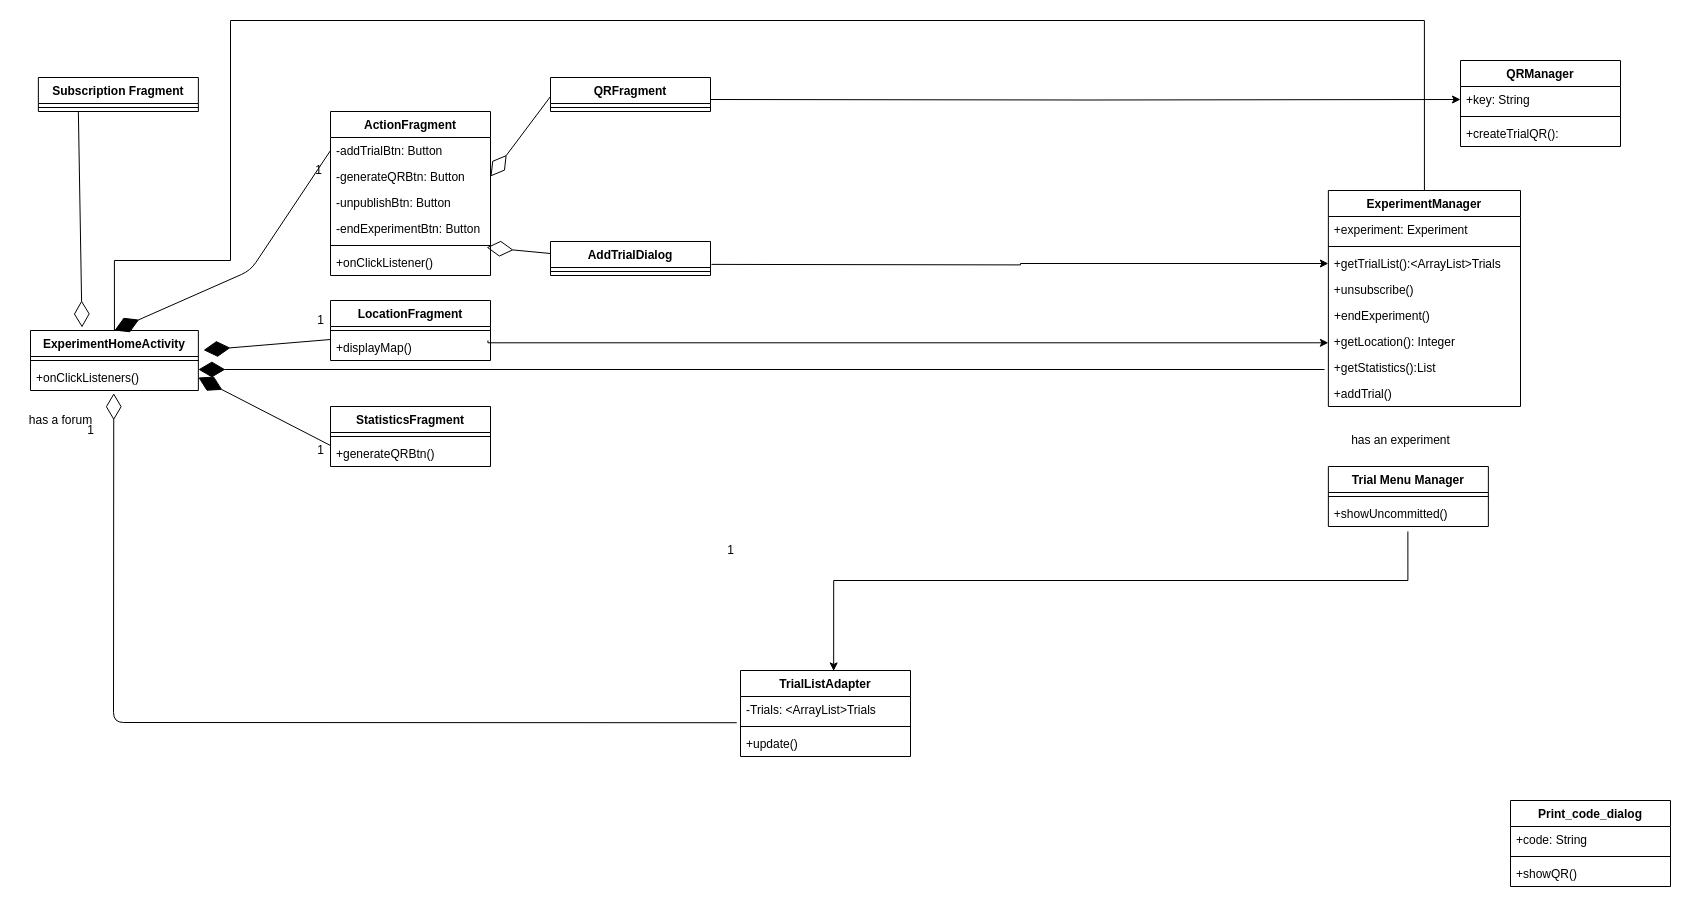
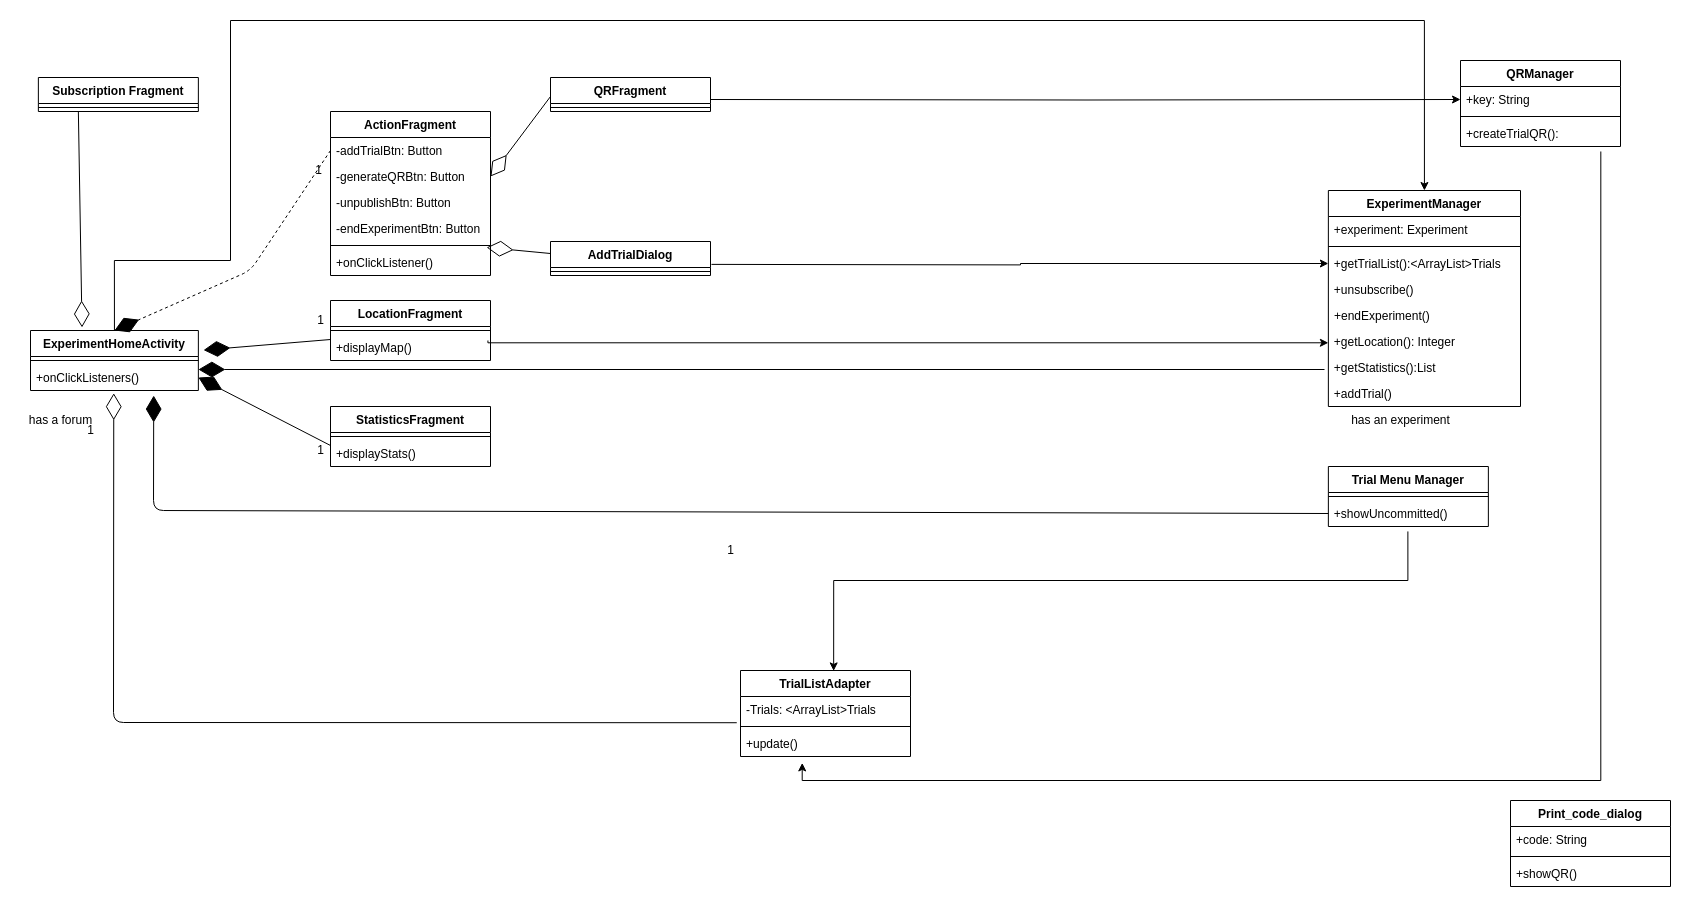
- <mxCell id="5" style="edgeStyle=orthogonalEdgeStyle;rounded=0;orthogonalLoop=1;jettySize=auto;html=1;entryX=0.5;entryY=0;entryDx=0;entryDy=0;exitX=0.5;exitY=0;exitDx=0;exitDy=0;endArrow=none;" parent="1" source="6" target="20" edge="1"><mxGeometry relative="1" as="geometry"><mxPoint x="130" y="310" as="sourcePoint" /><Array as="points"><mxPoint x="114" y="260" /><mxPoint x="230" y="260" /><mxPoint x="230" y="20" /><mxPoint x="1424" y="20" /></Array></mxGeometry></mxCell>
+ <mxCell id="5" style="edgeStyle=orthogonalEdgeStyle;rounded=0;orthogonalLoop=1;jettySize=auto;html=1;entryX=0.5;entryY=0;entryDx=0;entryDy=0;exitX=0.5;exitY=0;exitDx=0;exitDy=0;" parent="1" source="6" target="20" edge="1"><mxGeometry relative="1" as="geometry"><mxPoint x="130" y="310" as="sourcePoint" /><Array as="points"><mxPoint x="114" y="260" /><mxPoint x="230" y="260" /><mxPoint x="230" y="20" /><mxPoint x="1424" y="20" /></Array></mxGeometry></mxCell>
- <mxCell id="49" value="" style="endArrow=diamondThin;endFill=1;endSize=24;html=1;entryX=0.5;entryY=0;entryDx=0;entryDy=0;exitX=0;exitY=0.5;exitDx=0;exitDy=0;" parent="1" source="43" target="6" edge="1"><mxGeometry width="160" relative="1" as="geometry"><mxPoint x="780" y="820" as="sourcePoint" /><mxPoint x="940" y="820" as="targetPoint" /><Array as="points"><mxPoint x="250" y="270" /></Array></mxGeometry></mxCell>
+ <mxCell id="49" value="" style="endArrow=diamondThin;endFill=1;endSize=24;html=1;entryX=0.5;entryY=0;entryDx=0;entryDy=0;exitX=0;exitY=0.5;exitDx=0;exitDy=0;dashed=1;" parent="1" source="43" target="6" edge="1"><mxGeometry width="160" relative="1" as="geometry"><mxPoint x="780" y="820" as="sourcePoint" /><mxPoint x="940" y="820" as="targetPoint" /><Array as="points"><mxPoint x="250" y="270" /></Array></mxGeometry></mxCell>
- <mxCell id="67" value="has an experiment" style="text;html=1;align=center;verticalAlign=middle;resizable=0;points=[];autosize=1;" vertex="1" parent="1"><mxGeometry x="1345" y="430" width="110" height="20" as="geometry" /></mxCell>
+ <mxCell id="67" value="has an experiment" style="text;html=1;align=center;verticalAlign=middle;resizable=0;points=[];autosize=1;" vertex="1" parent="1"><mxGeometry x="1345" y="410" width="110" height="20" as="geometry" /></mxCell>
- <mxCell id="13" value="+generateQRBtn()" style="text;strokeColor=none;fillColor=none;align=left;verticalAlign=top;spacingLeft=4;spacingRight=4;overflow=hidden;rotatable=0;points=[[0,0.5],[1,0.5]];portConstraint=eastwest;" parent="11" vertex="1"><mxGeometry y="34" width="160" height="26" as="geometry" /></mxCell>
+ <mxCell id="13" value="+displayStats()" style="text;strokeColor=none;fillColor=none;align=left;verticalAlign=top;spacingLeft=4;spacingRight=4;overflow=hidden;rotatable=0;points=[[0,0.5],[1,0.5]];portConstraint=eastwest;" parent="11" vertex="1"><mxGeometry y="34" width="160" height="26" as="geometry" /></mxCell>
+ <mxCell id="64" value="" style="endArrow=diamondThin;endFill=1;endSize=24;html=1;entryX=0.734;entryY=1.195;entryDx=0;entryDy=0;entryPerimeter=0;exitX=0;exitY=0.5;exitDx=0;exitDy=0;" edge="1" parent="1" source="35" target="8"><mxGeometry width="160" relative="1" as="geometry"><mxPoint x="730" y="480" as="sourcePoint" /><mxPoint x="890" y="480" as="targetPoint" /><Array as="points"><mxPoint x="153" y="510" /></Array></mxGeometry></mxCell>
+ <mxCell id="53" style="edgeStyle=orthogonalEdgeStyle;rounded=0;orthogonalLoop=1;jettySize=auto;html=1;entryX=0.363;entryY=1.247;entryDx=0;entryDy=0;entryPerimeter=0;exitX=0.877;exitY=1.192;exitDx=0;exitDy=0;exitPerimeter=0;" parent="1" source="32" target="39" edge="1"><mxGeometry relative="1" as="geometry"><mxPoint x="1600" y="190" as="sourcePoint" /><Array as="points"><mxPoint x="1600" y="780" /><mxPoint x="802" y="780" /></Array></mxGeometry></mxCell>
